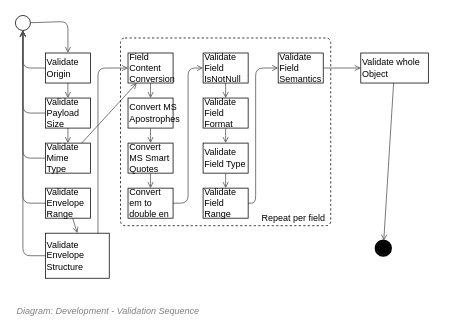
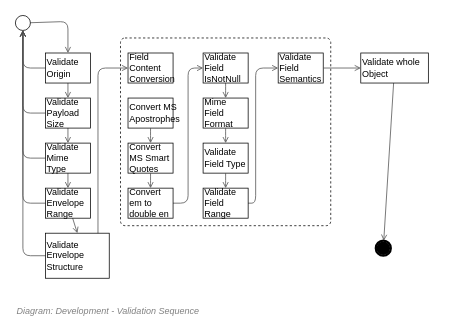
- <mxCell id="31" style="edgeStyle=elbowEdgeStyle;rounded=1;orthogonalLoop=1;jettySize=auto;html=1;labelBackgroundColor=none;startArrow=none;startFill=0;endArrow=open;endFill=0;endSize=6;strokeColor=#4D4D4D;fontFamily=Helvetica;fontSize=12;fontColor=#000000;entryX=0.5;entryY=0;entryDx=0;entryDy=0;" edge="1" parent="19" source="21" target="30"><mxGeometry relative="1" as="geometry" /></mxCell>
- <mxCell id="22" value="Validate Field Format" style="shape=ext;rounded=0;html=1;whiteSpace=wrap;labelBackgroundColor=none;strokeColor=#000000;strokeWidth=1;fillColor=none;gradientColor=#ffffff;fontFamily=Helvetica;fontSize=12;fontColor=#000000;align=left;" vertex="1" parent="19"><mxGeometry x="110" y="80" width="60" height="40" as="geometry" /></mxCell>
+ <mxCell id="22" value="Mime Field Format" style="shape=ext;rounded=0;html=1;whiteSpace=wrap;labelBackgroundColor=none;strokeColor=#000000;strokeWidth=1;fillColor=none;gradientColor=#ffffff;fontFamily=Helvetica;fontSize=12;fontColor=#000000;align=left;" vertex="1" parent="19"><mxGeometry x="110" y="80" width="60" height="40" as="geometry" /></mxCell>
- <mxCell id="10" style="edgeStyle=none;rounded=1;orthogonalLoop=1;jettySize=auto;html=1;labelBackgroundColor=none;startArrow=none;startFill=0;endArrow=open;endFill=0;endSize=6;strokeColor=#4D4D4D;fontFamily=Helvetica;fontSize=12;fontColor=#000000;" edge="1" parent="1" source="12" target="21"><mxGeometry relative="1" as="geometry" /></mxCell>
+ <mxCell id="10" style="edgeStyle=none;rounded=1;orthogonalLoop=1;jettySize=auto;html=1;entryX=0.5;entryY=0;entryDx=0;entryDy=0;labelBackgroundColor=none;startArrow=none;startFill=0;endArrow=open;endFill=0;endSize=6;strokeColor=#4D4D4D;fontFamily=Helvetica;fontSize=12;fontColor=#000000;" edge="1" parent="1" source="12" target="18"><mxGeometry relative="1" as="geometry" /></mxCell>
- <mxCell id="37" value="Repeat per field" style="text;html=1;align=center;verticalAlign=middle;resizable=0;points=[];autosize=1;fontSize=12;fontFamily=Helvetica;fontColor=#000000;" vertex="1" parent="19"><mxGeometry x="180" y="230" width="100" height="20" as="geometry" /></mxCell>
